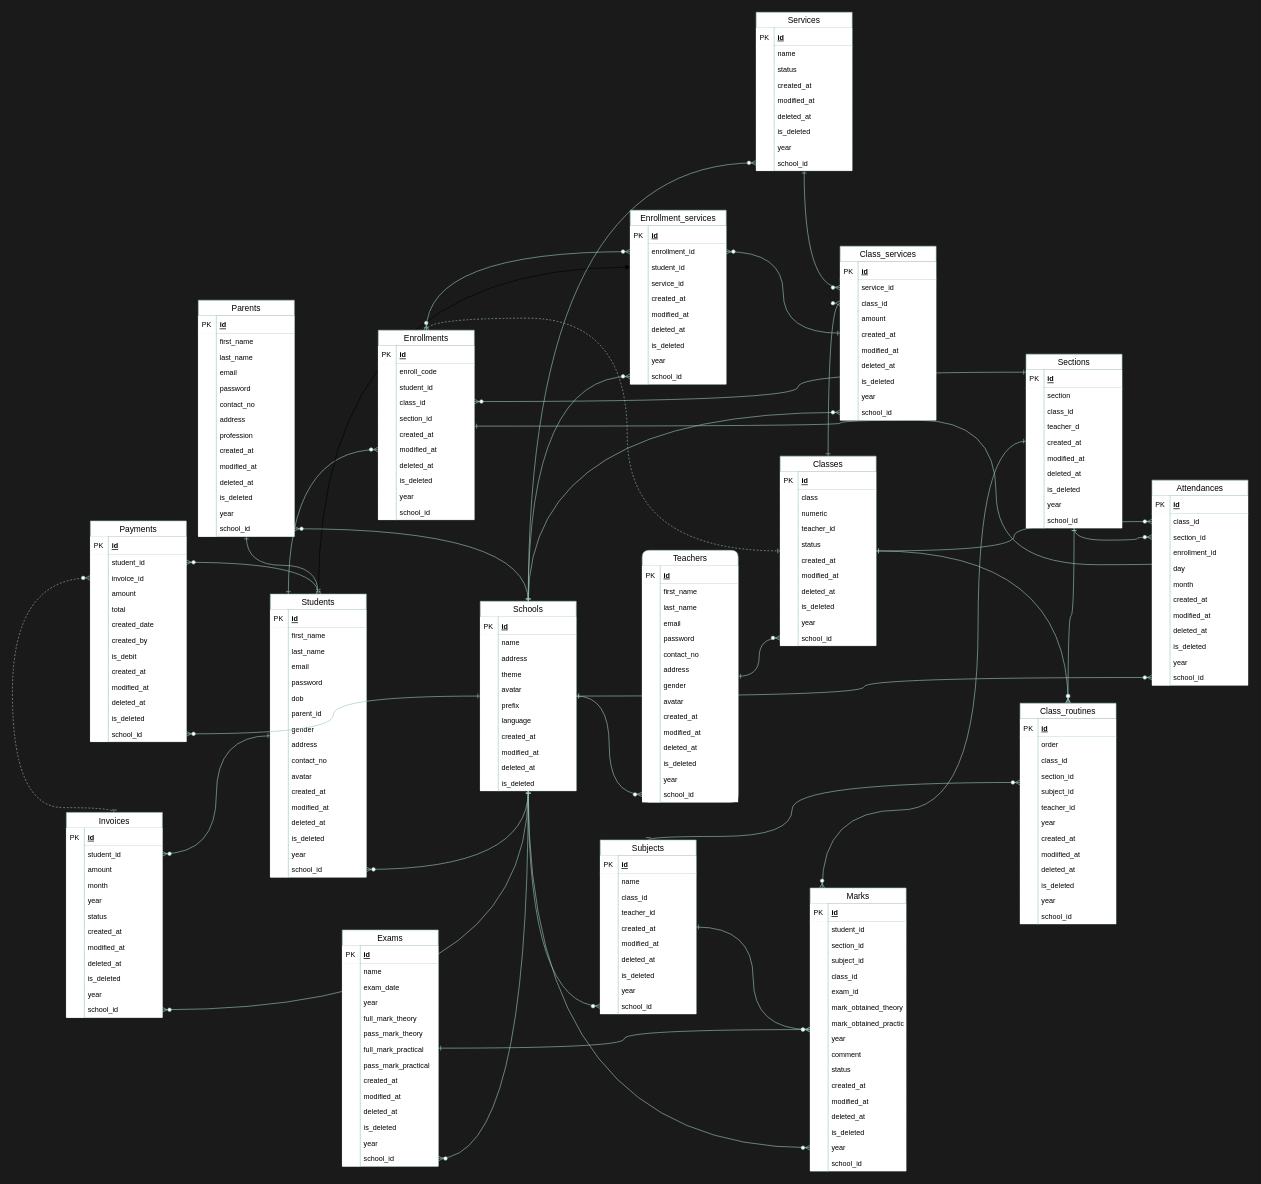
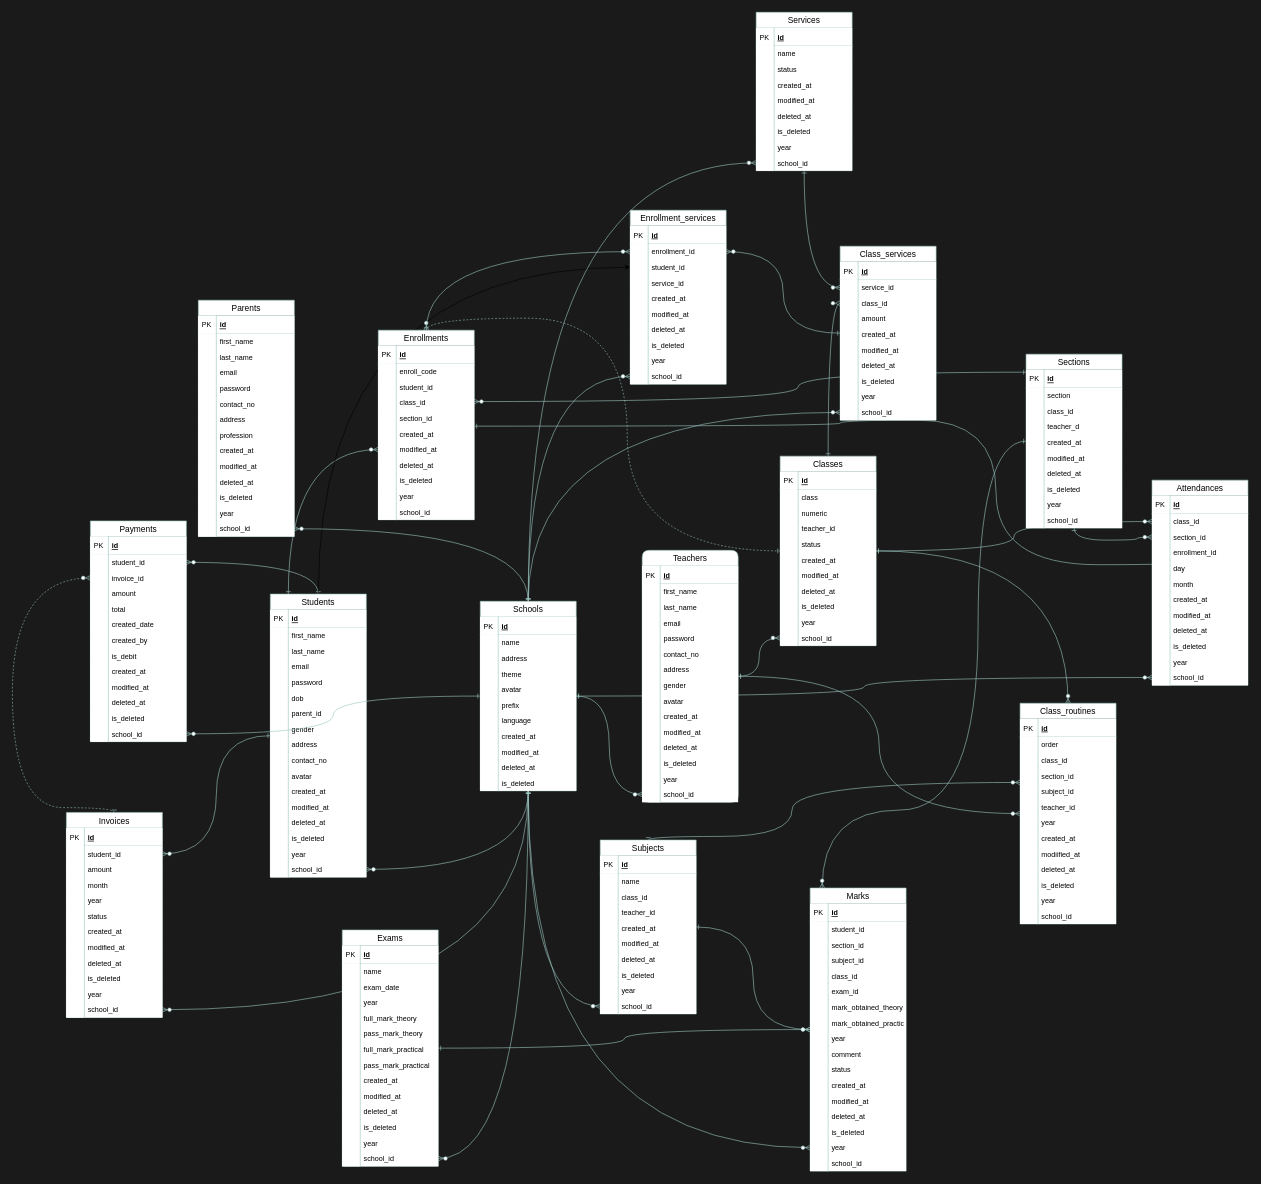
- <mxCell id="7" style="edgeStyle=orthogonalEdgeStyle;orthogonalLoop=1;jettySize=auto;html=1;curved=1;endArrow=ERoneToMany;endFill=0;startArrow=ERone;startFill=0;strokeColor=#9AC7BF;" parent="1" source="401" target="12" edge="1"><mxGeometry relative="1" as="geometry"><mxPoint x="1450" y="990" as="targetPoint" /></mxGeometry></mxCell>
- <mxCell id="48" style="edgeStyle=orthogonalEdgeStyle;curved=1;orthogonalLoop=1;jettySize=auto;html=1;startArrow=ERone;startFill=0;endArrow=ERzeroToMany;endFill=1;strokeColor=#9AC7BF;" parent="1" source="264" target="339" edge="1"><mxGeometry relative="1" as="geometry" /></mxCell>
+ <mxCell id="6" style="edgeStyle=orthogonalEdgeStyle;curved=1;orthogonalLoop=1;jettySize=auto;html=1;startArrow=ERone;startFill=0;endArrow=ERzeroToMany;endFill=1;strokeColor=#9AC7BF;" parent="1" source="187" target="339" edge="1"><mxGeometry relative="1" as="geometry" /></mxCell>
